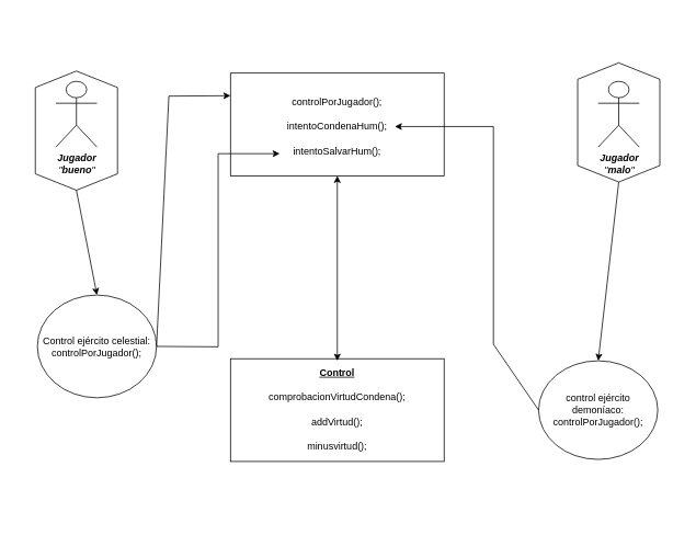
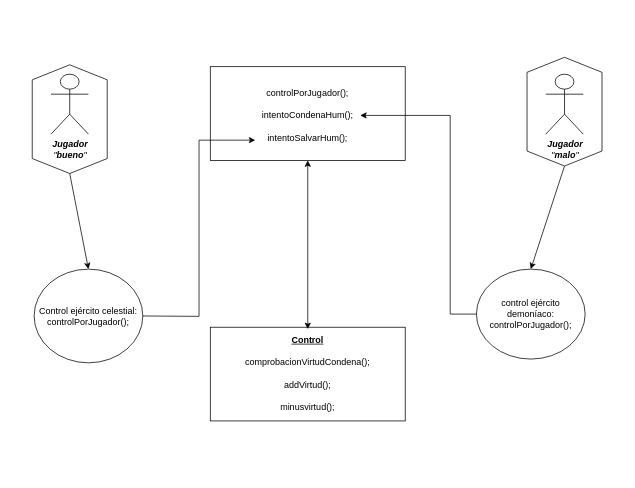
- <mxCell id="14" value="" style="endArrow=classic;html=1;rounded=0;exitX=1;exitY=0.5;exitDx=0;exitDy=0;entryX=0;entryY=0.25;entryDx=0;entryDy=0;" edge="1" parent="1" source="7" target="11"><mxGeometry width="50" height="50" relative="1" as="geometry"><mxPoint x="275" y="393" as="sourcePoint" /><mxPoint x="180" y="118" as="targetPoint" /><Array as="points"><mxPoint x="205" y="116" /></Array></mxGeometry></mxCell>
- <mxCell id="8" value="control ejército demoníaco:&lt;br&gt;controlPorJugador();" style="ellipse;whiteSpace=wrap;html=1;" vertex="1" parent="1"><mxGeometry x="655" y="438" width="145" height="120" as="geometry" /></mxCell>
+ <mxCell id="8" value="control ejército demoníaco:&lt;br&gt;controlPorJugador();" style="ellipse;whiteSpace=wrap;html=1;" vertex="1" parent="1"><mxGeometry x="635" y="358" width="145" height="120" as="geometry" /></mxCell>
